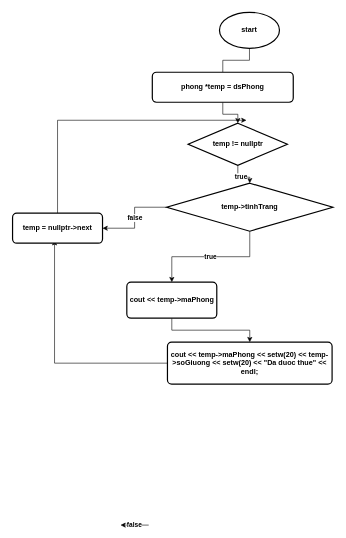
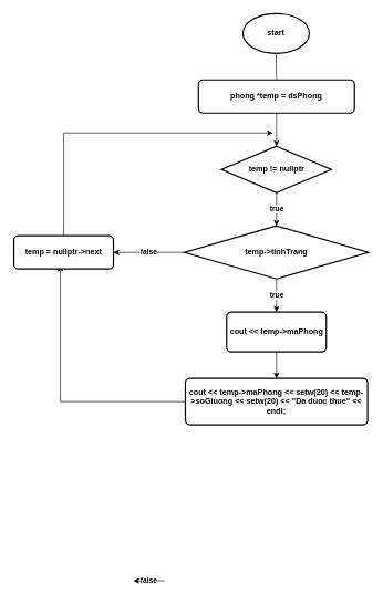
- <mxCell id="5" value="phong *temp = dsPhong" style="rounded=1;whiteSpace=wrap;html=1;absoluteArcSize=1;arcSize=14;strokeWidth=2;fontStyle=1" parent="1" vertex="1"><mxGeometry x="253" y="120" width="235" height="50" as="geometry" /></mxCell>
+ <mxCell id="5" value="phong *temp = dsPhong" style="rounded=1;whiteSpace=wrap;html=1;absoluteArcSize=1;arcSize=14;strokeWidth=2;fontStyle=1" parent="1" vertex="1"><mxGeometry x="298" y="120" width="235" height="50" as="geometry" /></mxCell>
- <mxCell id="7" value="temp != nullptr" style="strokeWidth=2;html=1;shape=mxgraph.flowchart.decision;whiteSpace=wrap;fontStyle=1" parent="1" vertex="1"><mxGeometry x="312.75" y="205" width="165.5" height="70" as="geometry" /></mxCell>
+ <mxCell id="7" value="temp != nullptr" style="strokeWidth=2;html=1;shape=mxgraph.flowchart.decision;whiteSpace=wrap;fontStyle=1" parent="1" vertex="1"><mxGeometry x="332.75" y="220" width="165.5" height="70" as="geometry" /></mxCell>
- <mxCell id="10" value="temp-&amp;gt;tinhTrang" style="strokeWidth=2;html=1;shape=mxgraph.flowchart.decision;whiteSpace=wrap;fontStyle=1" parent="1" vertex="1"><mxGeometry x="277" y="305" width="277" height="80" as="geometry" /></mxCell>
+ <mxCell id="10" value="temp-&amp;gt;tinhTrang" style="strokeWidth=2;html=1;shape=mxgraph.flowchart.decision;whiteSpace=wrap;fontStyle=1" parent="1" vertex="1"><mxGeometry x="277" y="340" width="277" height="80" as="geometry" /></mxCell>
- <mxCell id="12" value="cout &amp;lt;&amp;lt; temp-&amp;gt;maPhong" style="rounded=1;whiteSpace=wrap;html=1;absoluteArcSize=1;arcSize=14;strokeWidth=2;fontStyle=1" parent="1" vertex="1"><mxGeometry x="210.5" y="470" width="150" height="60" as="geometry" /></mxCell>
+ <mxCell id="12" value="cout &amp;lt;&amp;lt; temp-&amp;gt;maPhong" style="rounded=1;whiteSpace=wrap;html=1;absoluteArcSize=1;arcSize=14;strokeWidth=2;fontStyle=1" parent="1" vertex="1"><mxGeometry x="340.5" y="470" width="150" height="60" as="geometry" /></mxCell>
